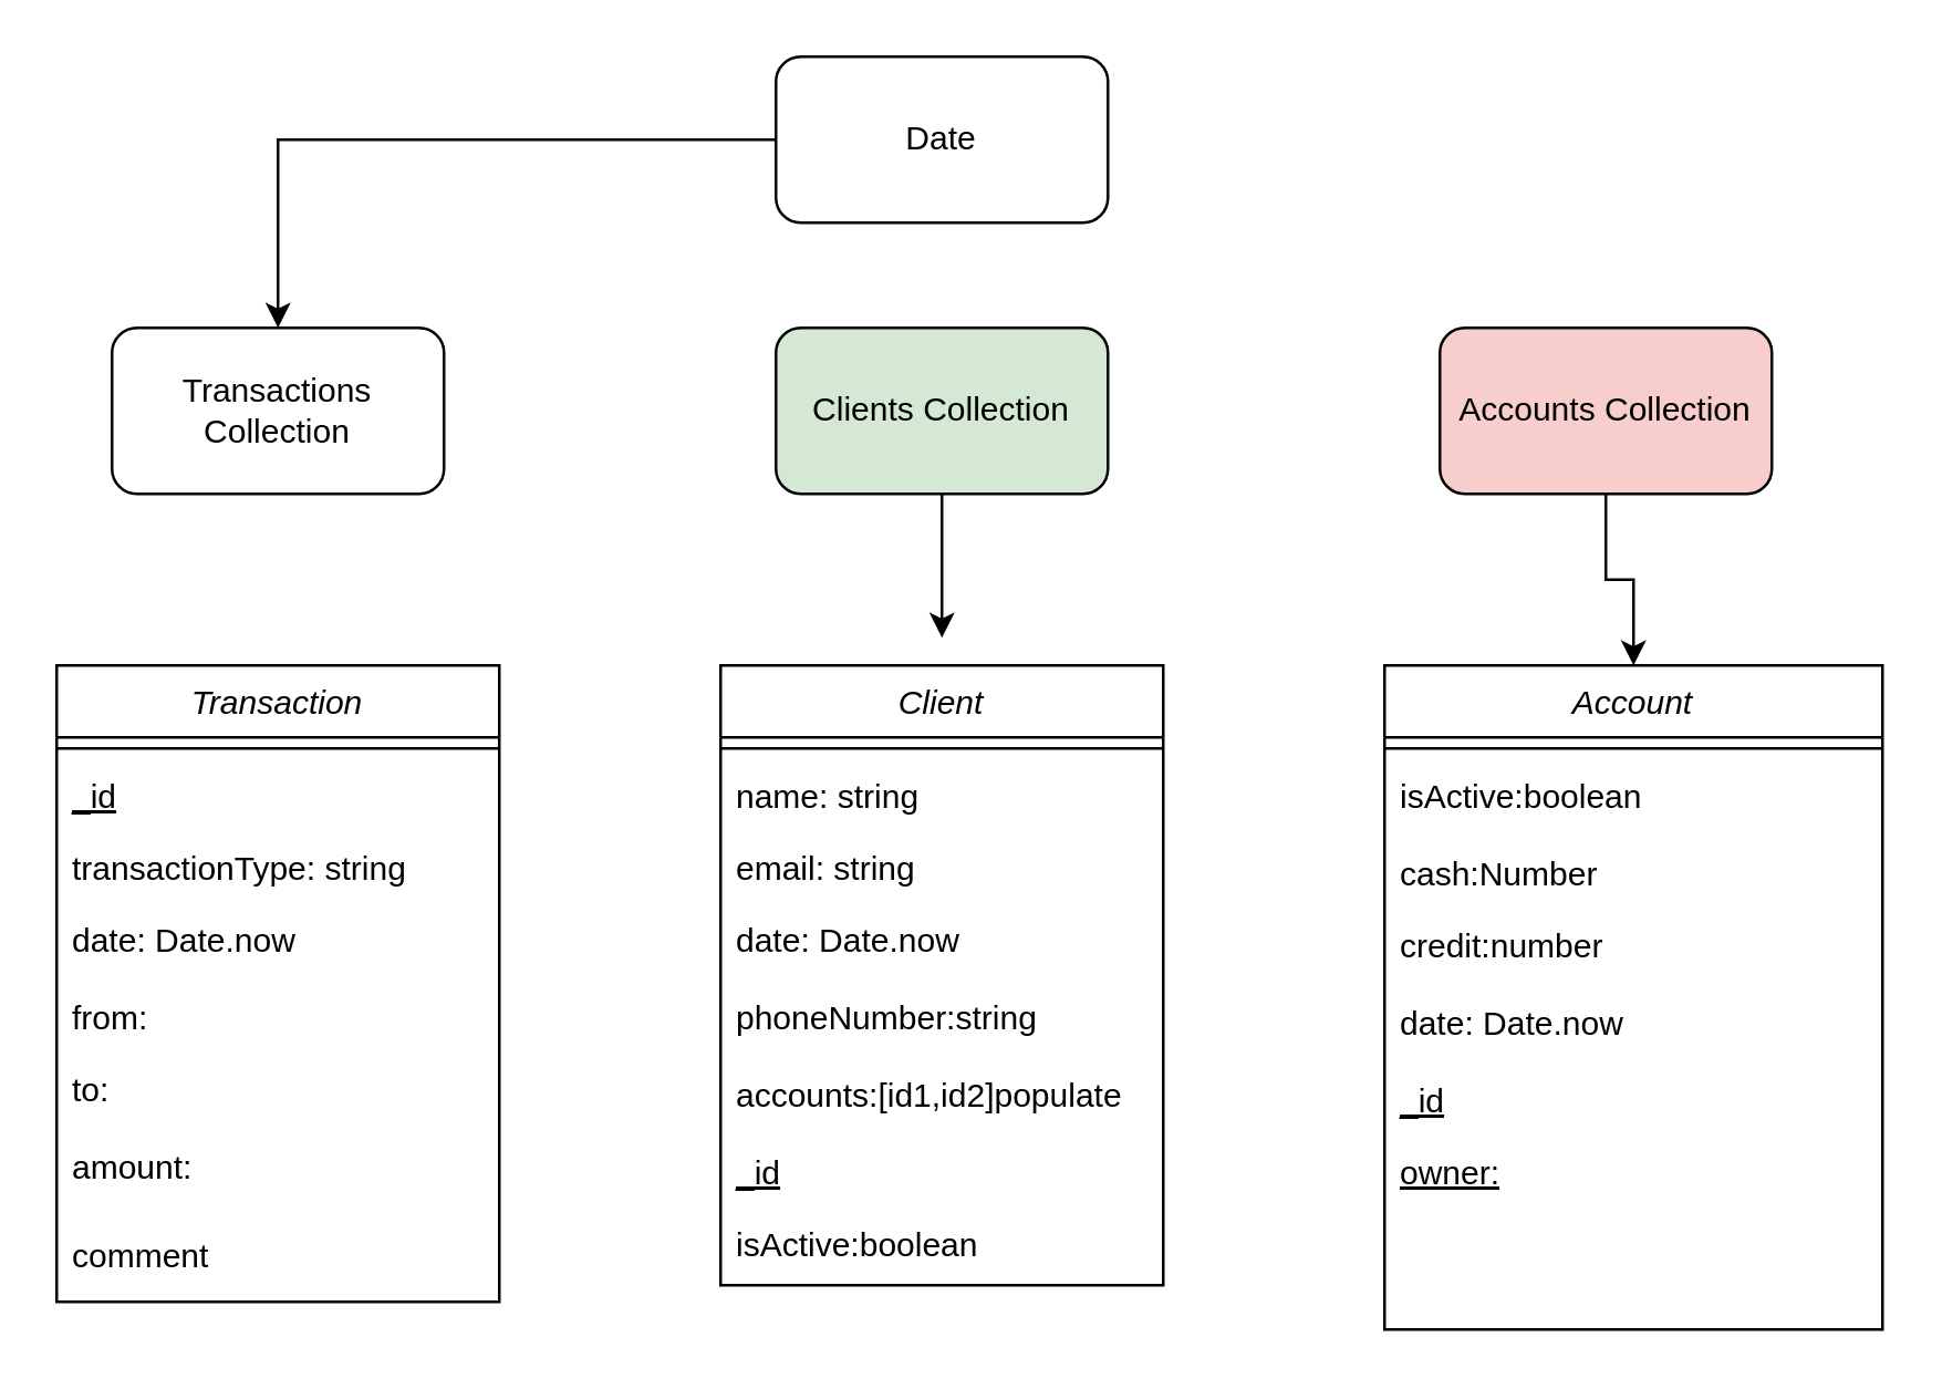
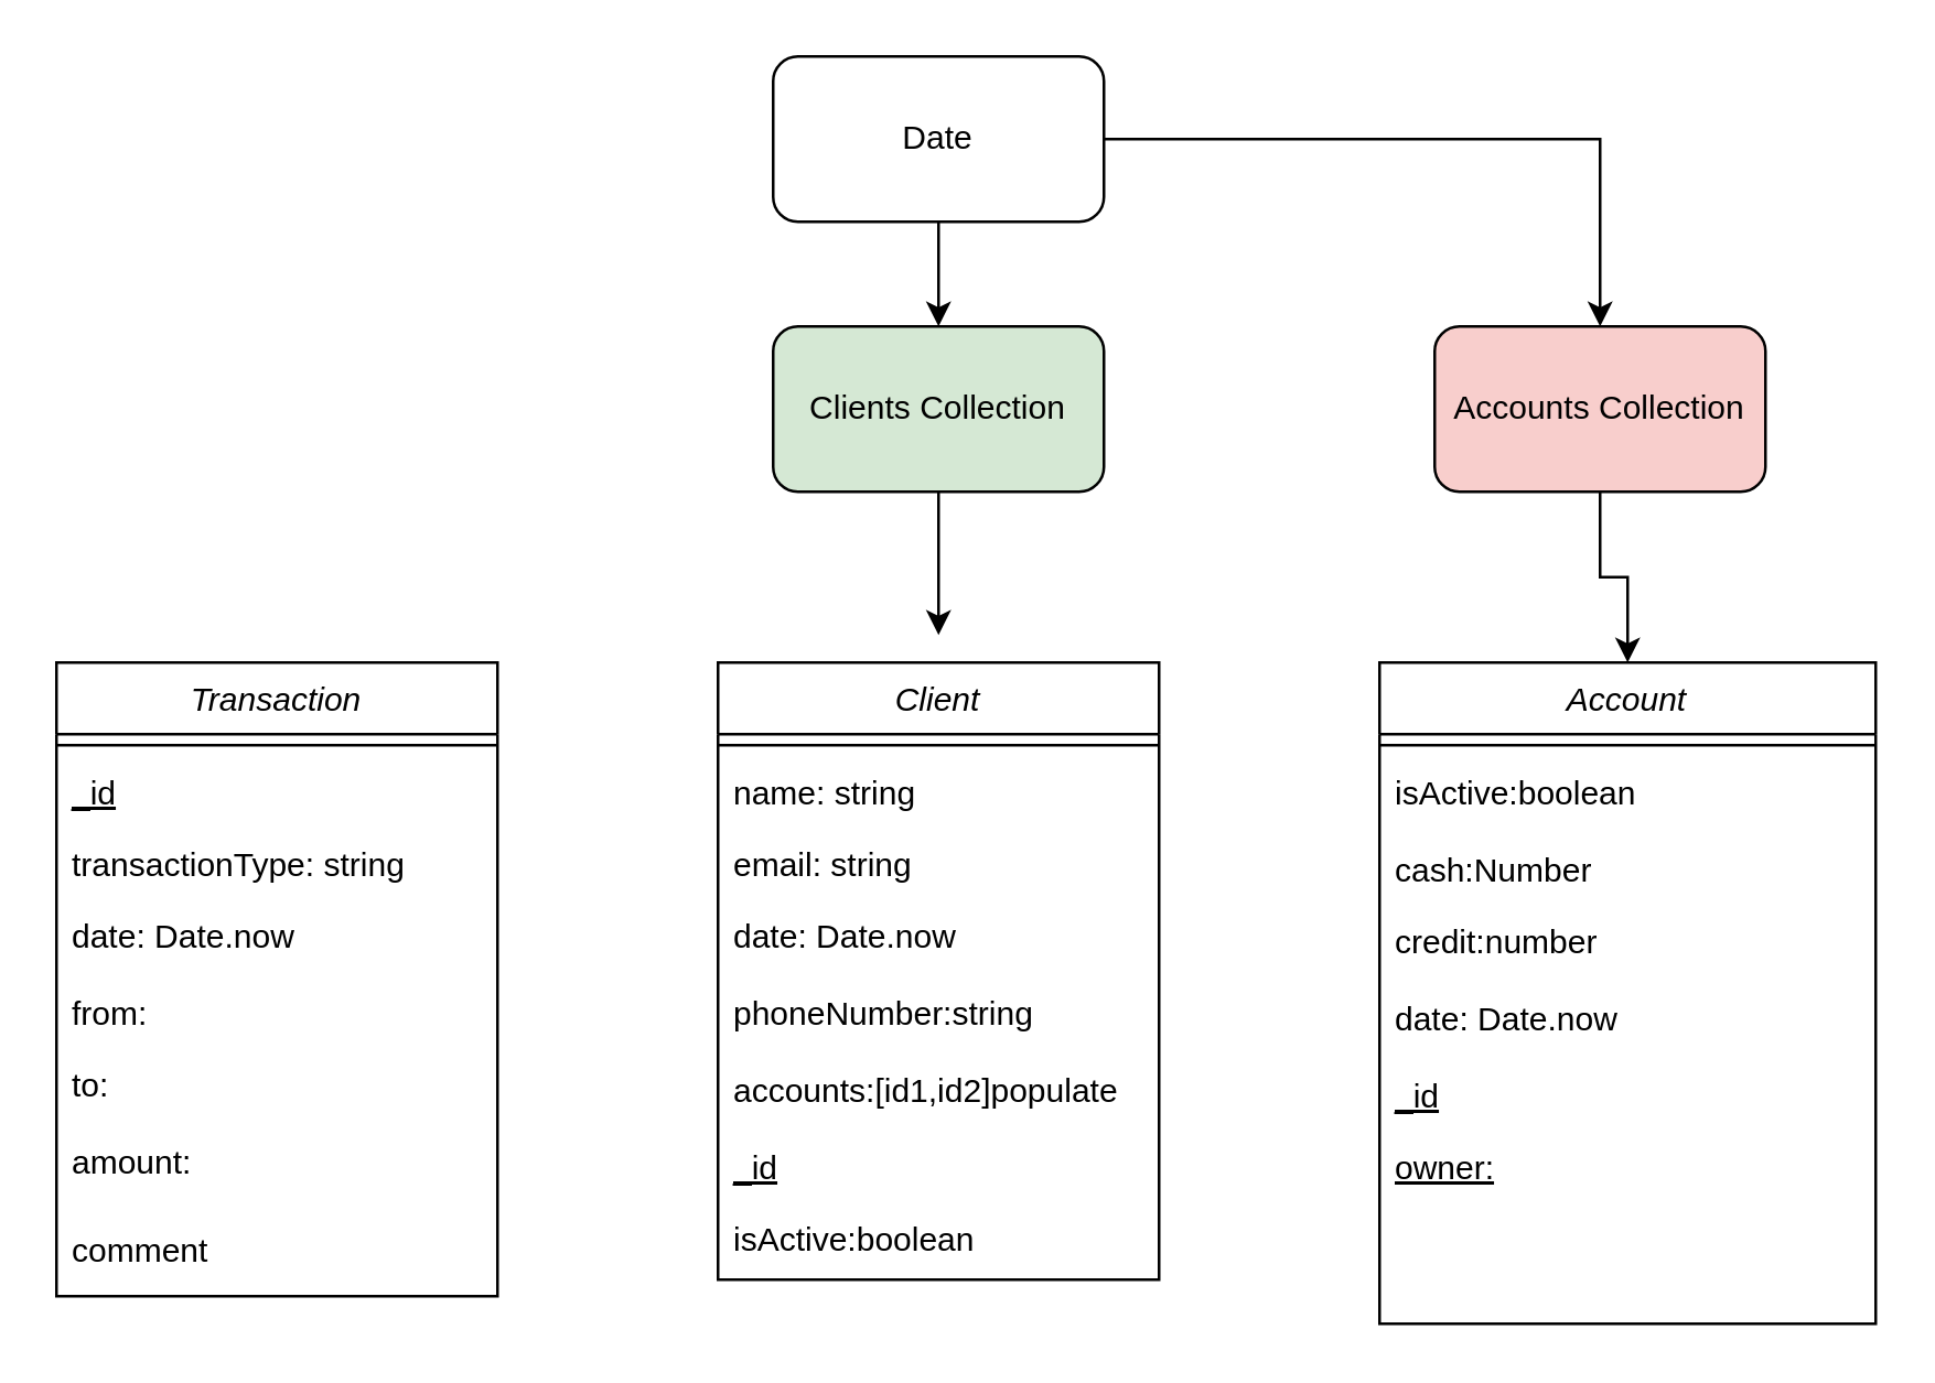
- <mxCell id="13" style="edgeStyle=orthogonalEdgeStyle;rounded=0;orthogonalLoop=1;jettySize=auto;html=1;exitX=0;exitY=0.5;exitDx=0;exitDy=0;" parent="1" source="14" target="27" edge="1"><mxGeometry relative="1" as="geometry" /></mxCell>
+ <mxCell id="12" style="edgeStyle=orthogonalEdgeStyle;rounded=0;orthogonalLoop=1;jettySize=auto;html=1;exitX=1;exitY=0.5;exitDx=0;exitDy=0;entryX=0.5;entryY=0;entryDx=0;entryDy=0;" parent="1" source="14" target="26" edge="1"><mxGeometry relative="1" as="geometry" /></mxCell>
+ <mxCell id="11" style="edgeStyle=orthogonalEdgeStyle;rounded=0;orthogonalLoop=1;jettySize=auto;html=1;exitX=0.5;exitY=1;exitDx=0;exitDy=0;" parent="1" source="14" target="16" edge="1"><mxGeometry relative="1" as="geometry" /></mxCell>
- <mxCell id="27" value="Transactions Collection" style="rounded=1;whiteSpace=wrap;html=1;" parent="1" vertex="1"><mxGeometry x="40" y="118" width="120" height="60" as="geometry" /></mxCell>
